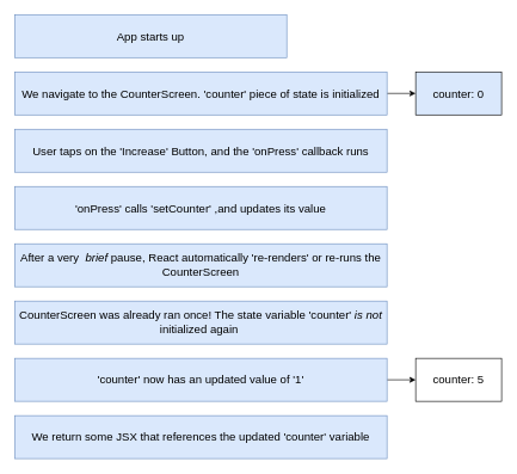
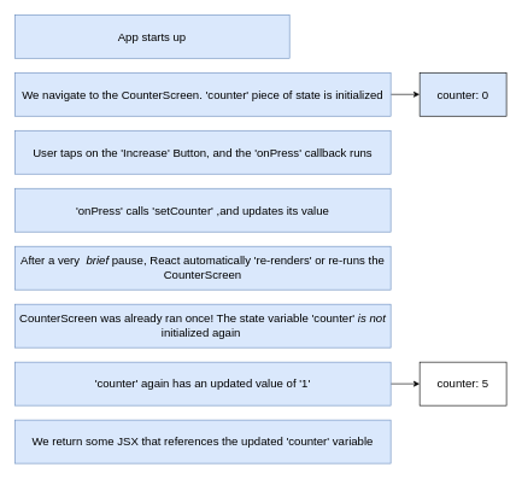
- <mxCell id="10" value="&lt;font style=&quot;font-size: 16px&quot;&gt;'counter' now has an updated value of '1'&lt;/font&gt;" style="rounded=0;whiteSpace=wrap;html=1;fillColor=#dae8fc;strokeColor=#6c8ebf;" vertex="1" parent="1"><mxGeometry x="20" y="500" width="520" height="60" as="geometry" /></mxCell>
+ <mxCell id="10" value="&lt;font style=&quot;font-size: 16px&quot;&gt;'counter' again has an updated value of '1'&lt;/font&gt;" style="rounded=0;whiteSpace=wrap;html=1;fillColor=#dae8fc;strokeColor=#6c8ebf;" vertex="1" parent="1"><mxGeometry x="20" y="500" width="520" height="60" as="geometry" /></mxCell>
